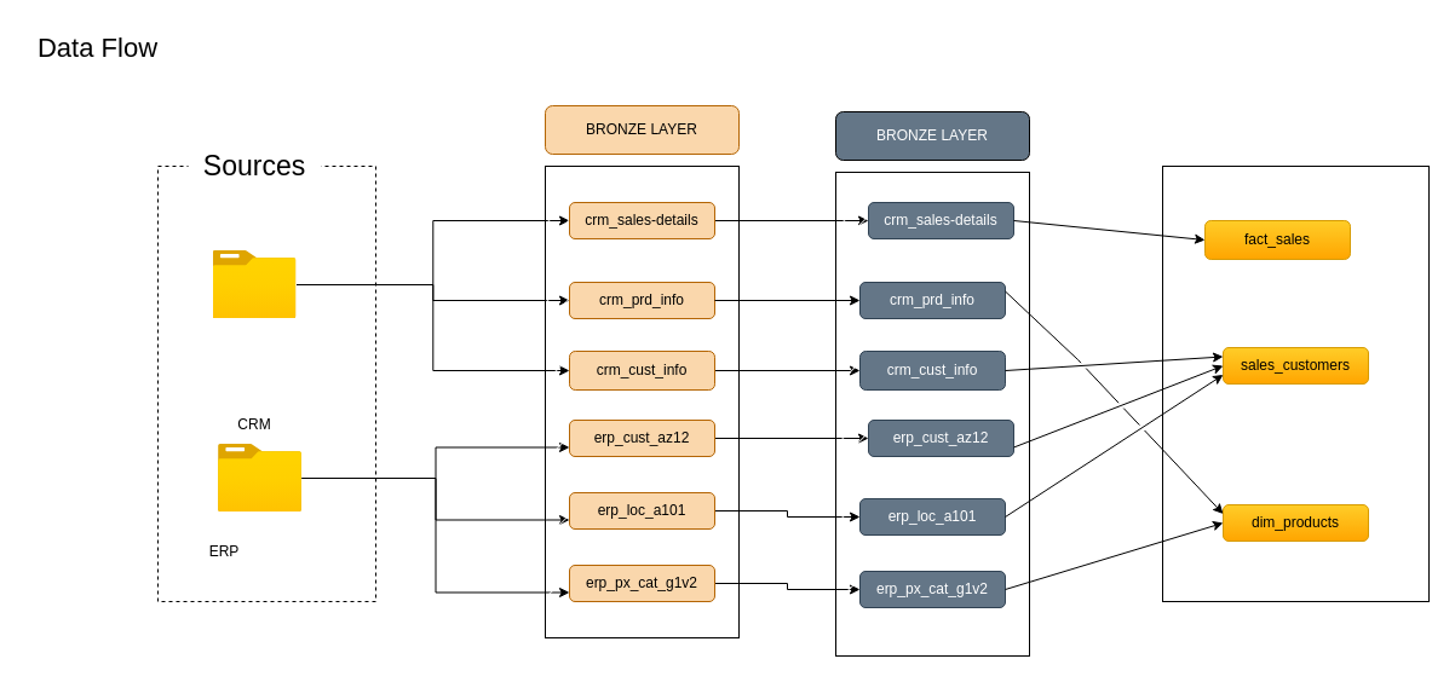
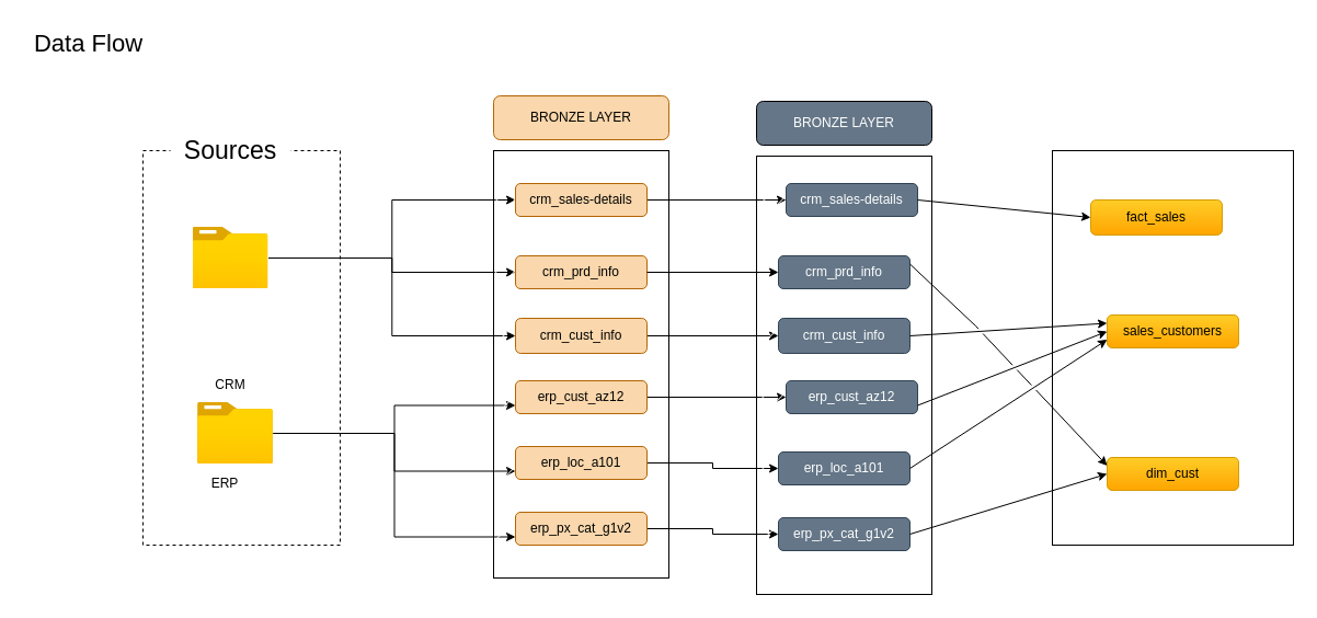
- <mxCell id="40" value="dim_products" style="rounded=1;whiteSpace=wrap;html=1;fillColor=#ffcd28;gradientColor=#ffa500;strokeColor=#d79b00;" parent="1" vertex="1"><mxGeometry x="1010" y="417" width="120" height="30" as="geometry" /></mxCell>
+ <mxCell id="40" value="dim_cust" style="rounded=1;whiteSpace=wrap;html=1;fillColor=#ffcd28;gradientColor=#ffa500;strokeColor=#d79b00;" parent="1" vertex="1"><mxGeometry x="1010" y="417" width="120" height="30" as="geometry" /></mxCell>
- <mxCell id="12" value="ERP" style="whiteSpace=wrap;html=1;verticalAlign=top;labelBackgroundColor=default;strokeColor=none;" parent="1" vertex="1"><mxGeometry x="160" y="442" width="50" height="20" as="geometry" /></mxCell>
+ <mxCell id="12" value="ERP" style="whiteSpace=wrap;html=1;verticalAlign=top;labelBackgroundColor=default;strokeColor=none;" parent="1" vertex="1"><mxGeometry x="180" y="427" width="50" height="20" as="geometry" /></mxCell>
